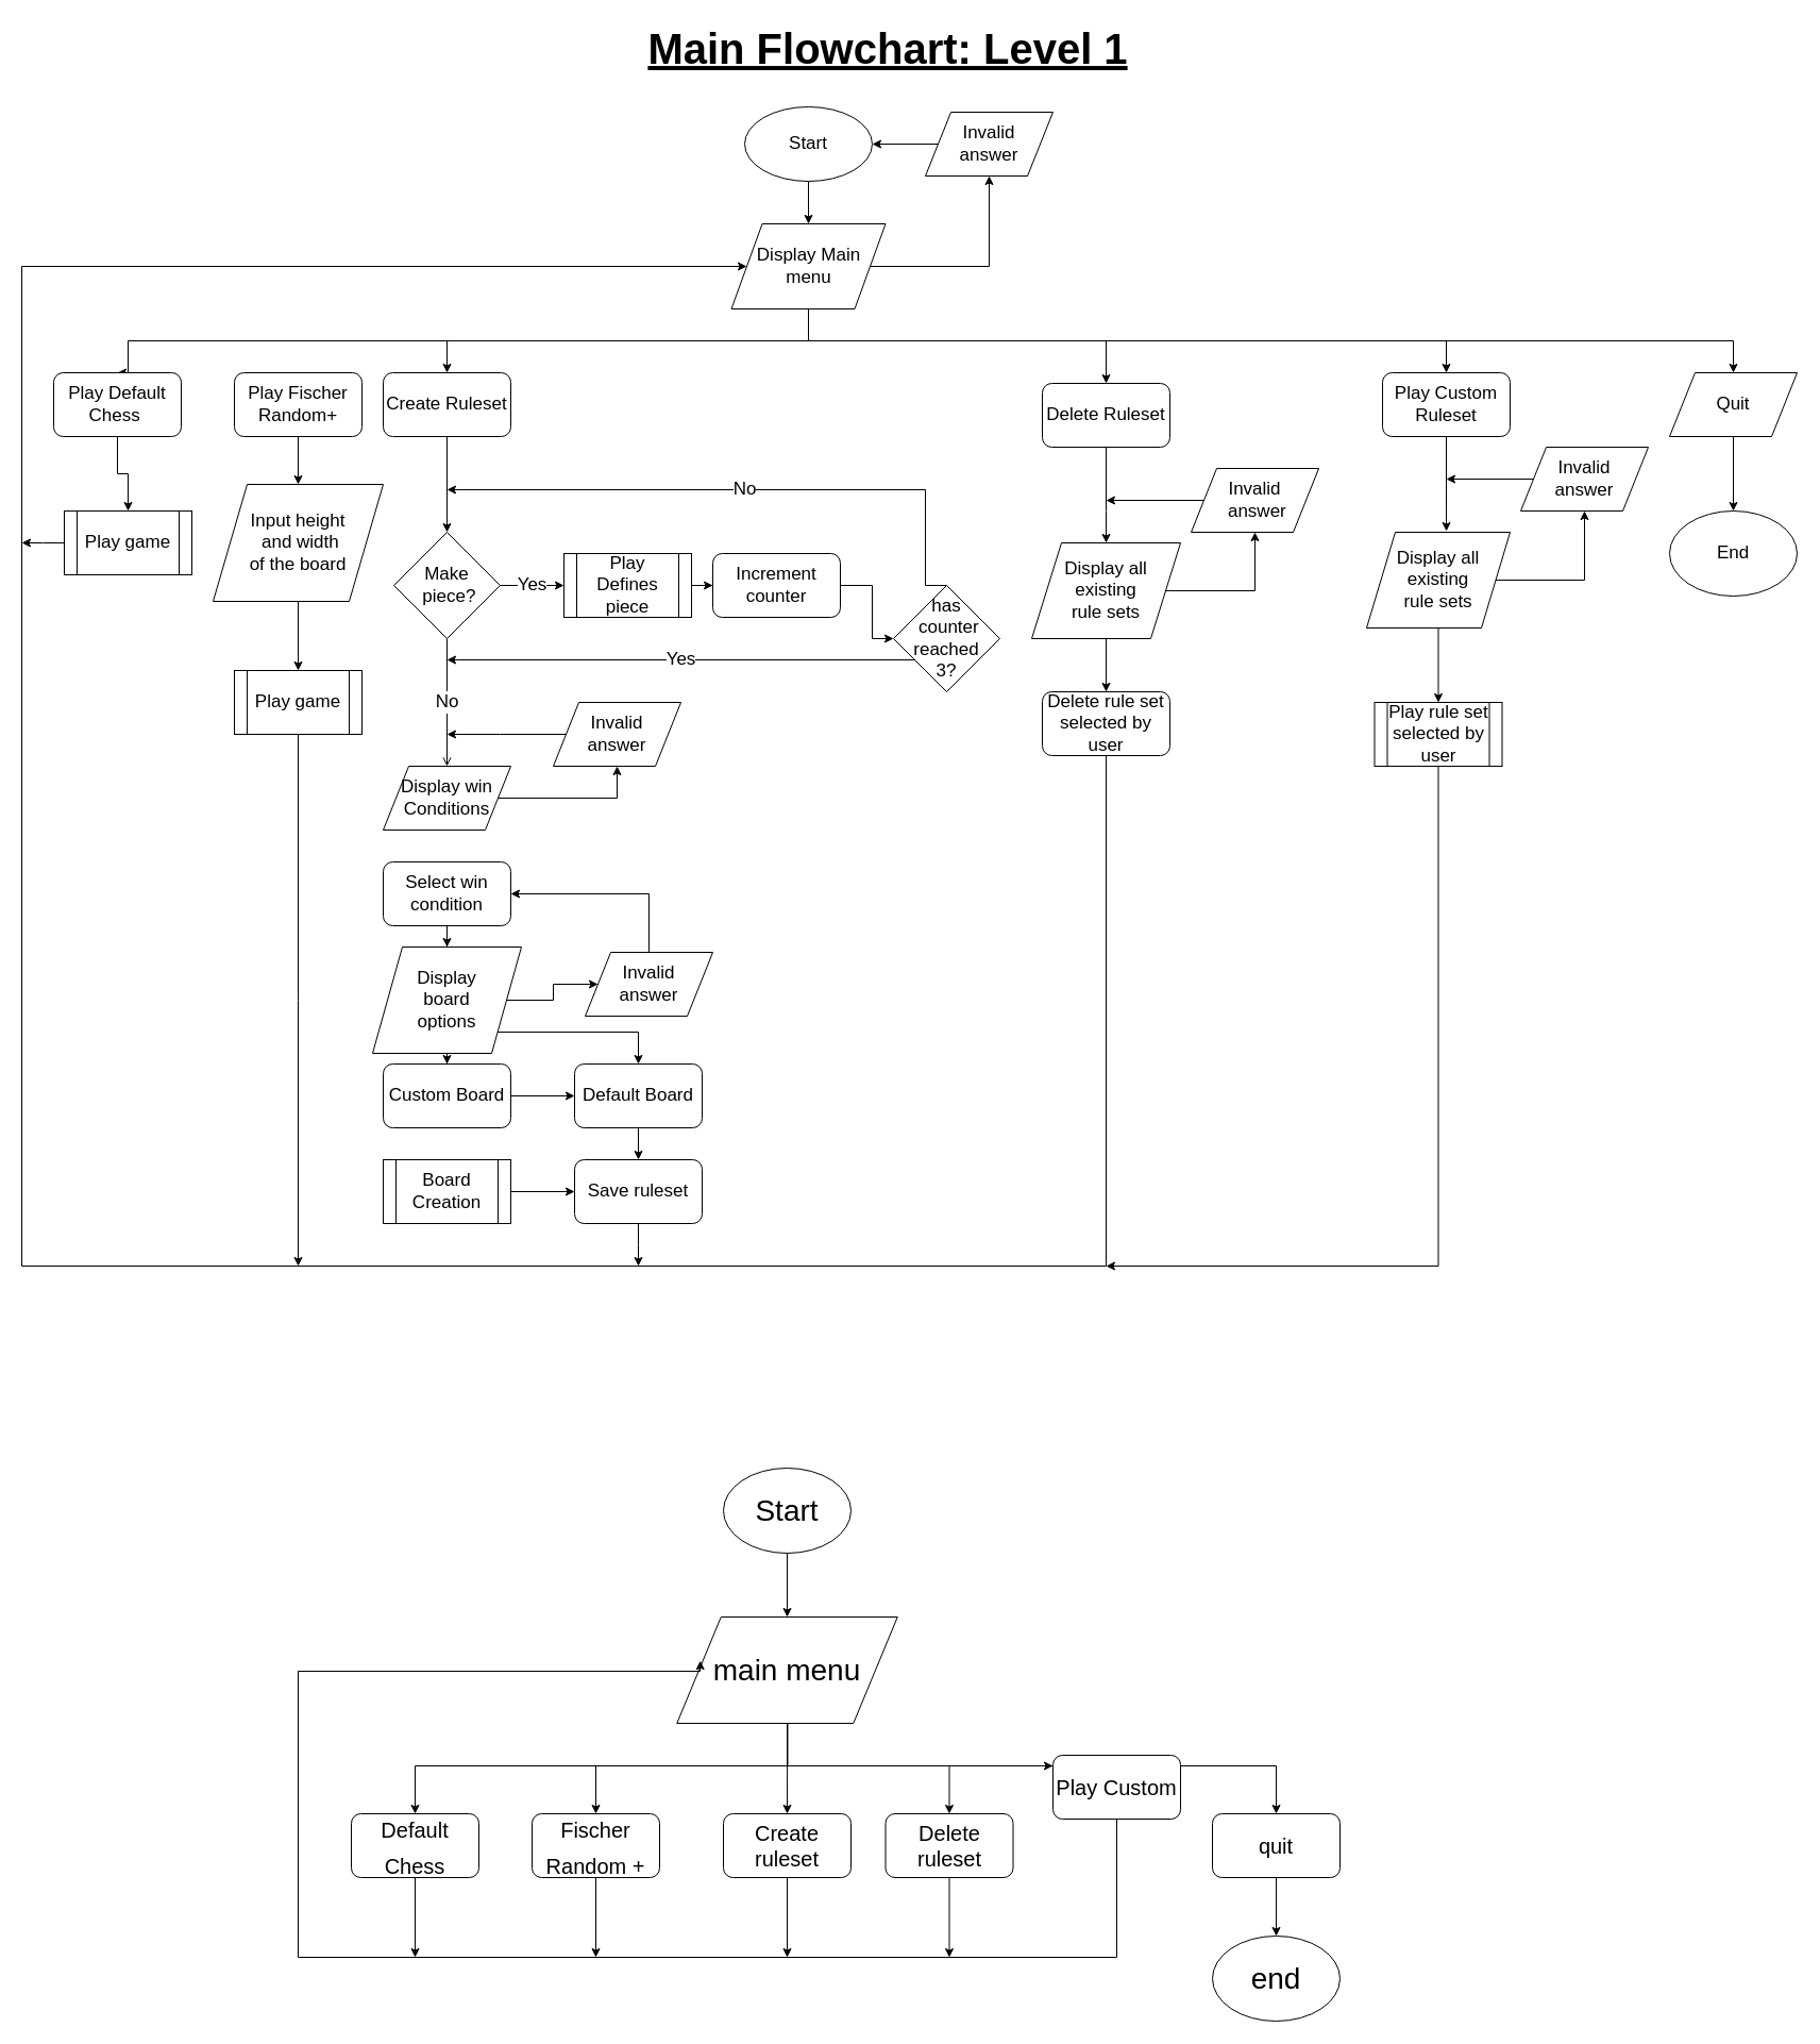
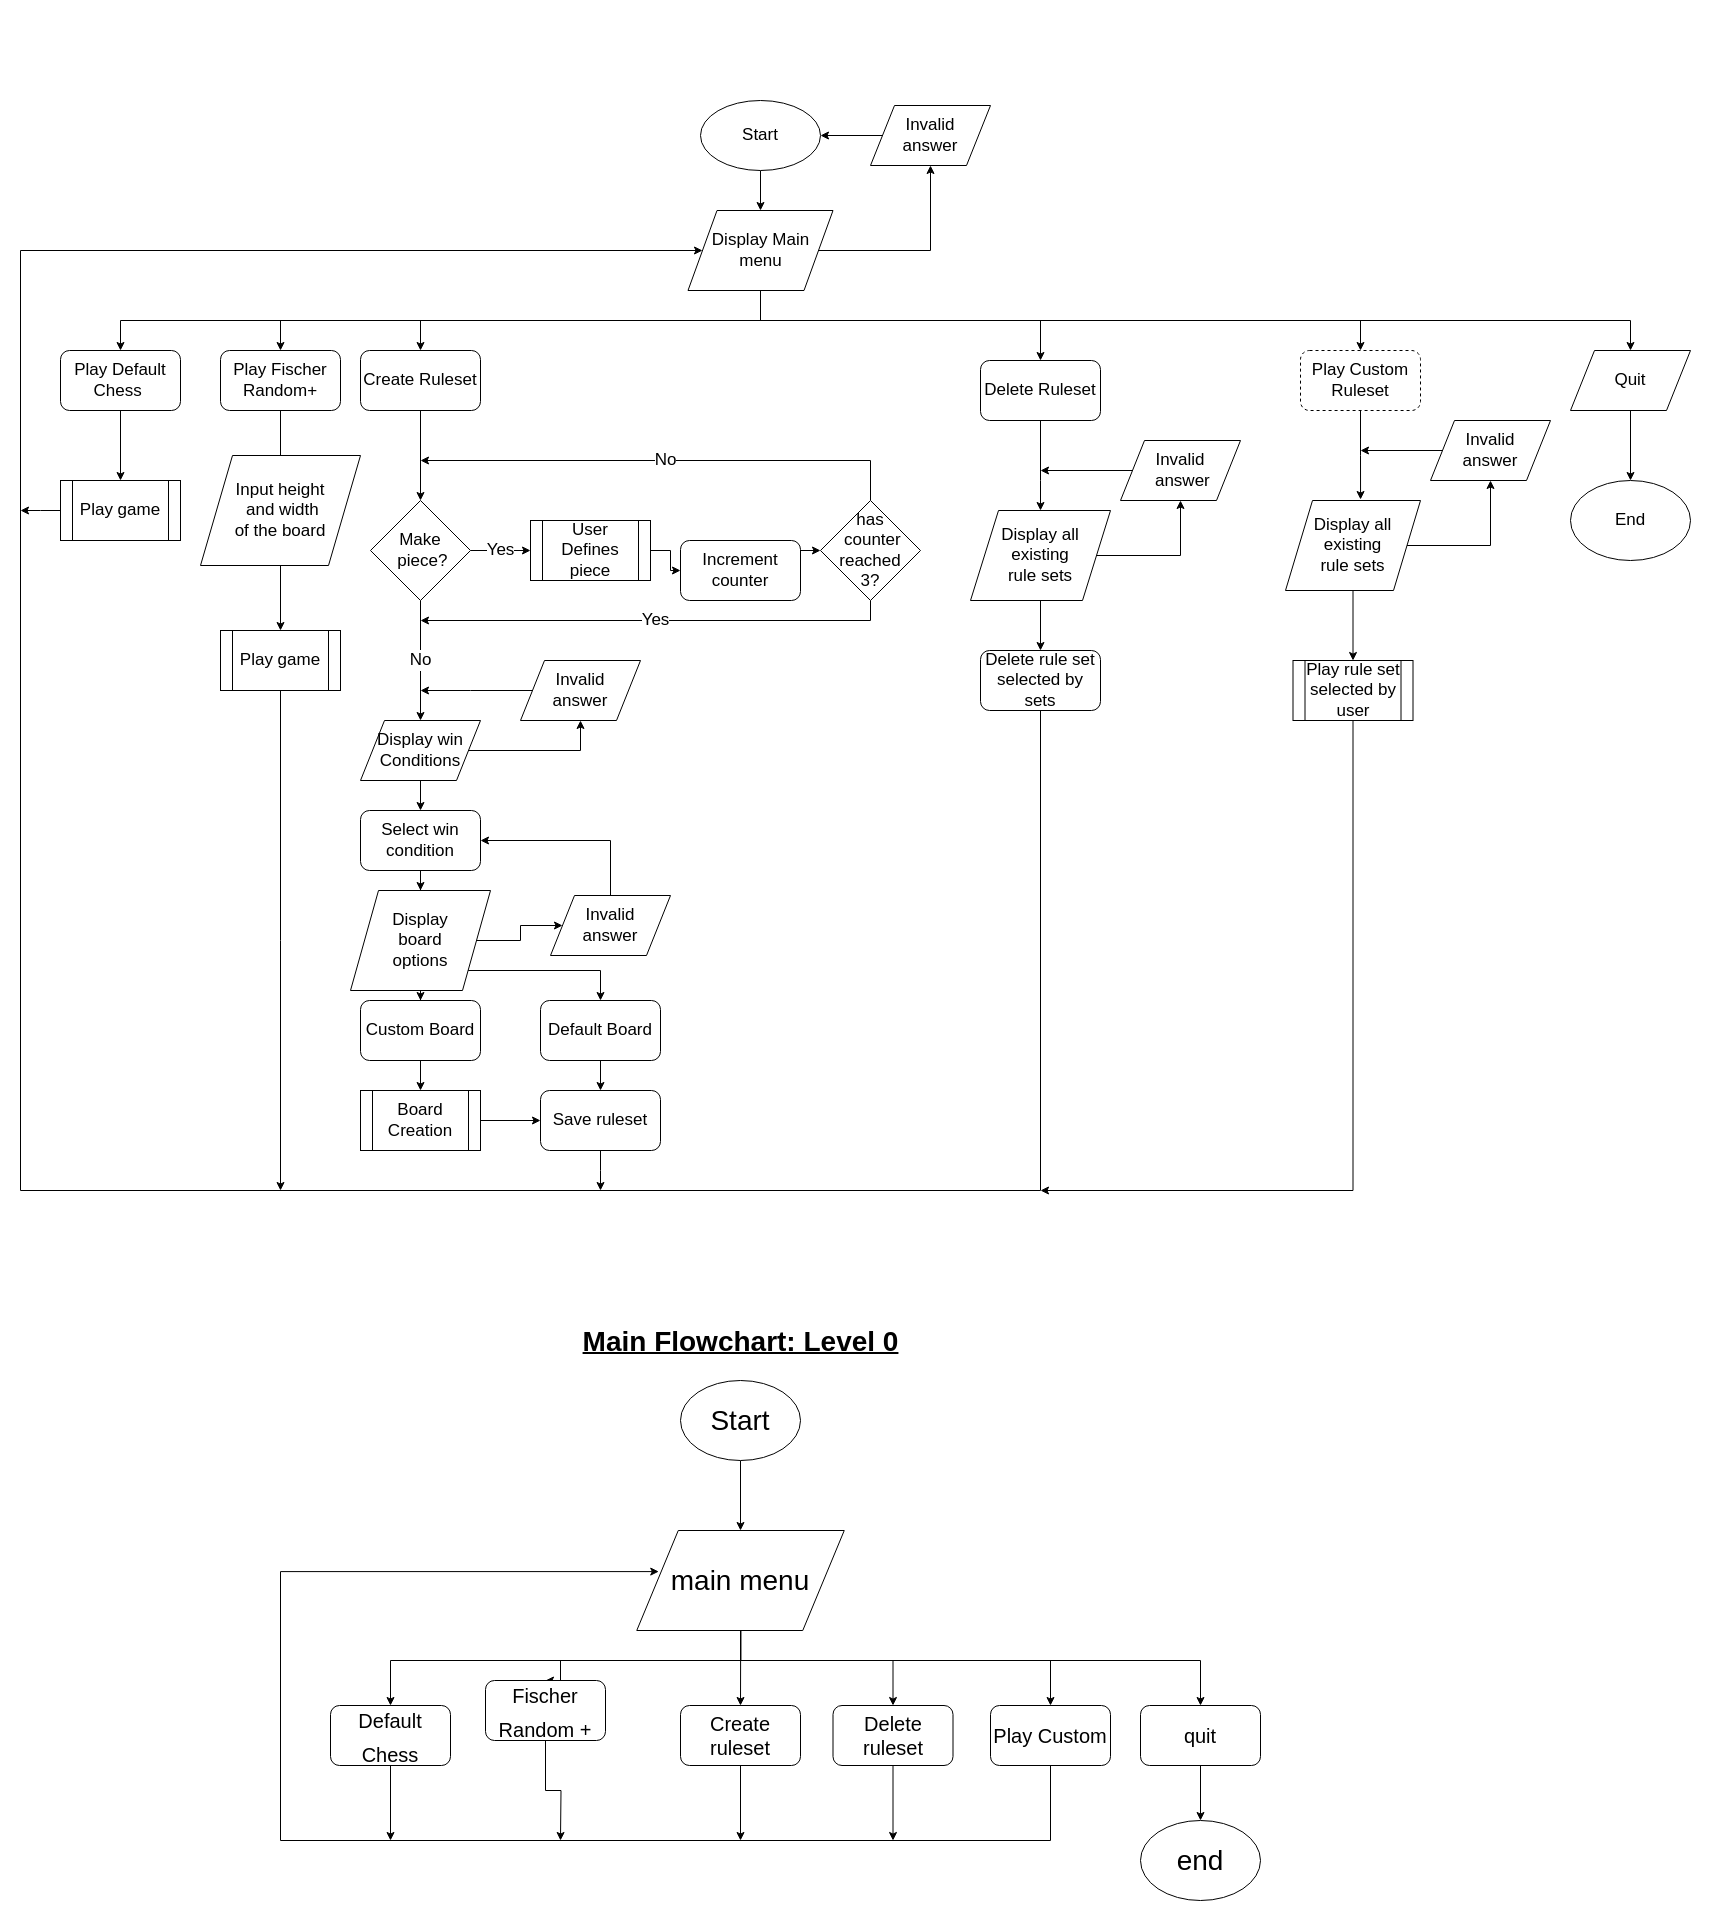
- <mxCell id="2" value="&lt;font style=&quot;font-size: 40px;&quot;&gt;&lt;b style=&quot;font-size: 40px;&quot;&gt;&lt;u style=&quot;font-size: 40px;&quot;&gt;Main Flowchart: Level 1&lt;/u&gt;&lt;/b&gt;&lt;/font&gt;" style="text;html=1;strokeColor=none;fillColor=none;align=center;verticalAlign=middle;whiteSpace=wrap;rounded=0;fontSize=40;" parent="1" vertex="1"><mxGeometry x="580" y="20" width="510" height="50" as="geometry" /></mxCell>
+ <mxCell id="10" style="edgeStyle=orthogonalEdgeStyle;rounded=0;orthogonalLoop=1;jettySize=auto;html=1;entryX=0.5;entryY=0;entryDx=0;entryDy=0;fontSize=17;" parent="1" source="12" target="18" edge="1"><mxGeometry relative="1" as="geometry"><Array as="points"><mxPoint x="760" y="320" /><mxPoint x="280" y="320" /></Array></mxGeometry></mxCell>
- <mxCell id="16" value="Play Default Chess&amp;nbsp;" style="rounded=1;whiteSpace=wrap;html=1;fontSize=17;" parent="1" vertex="1"><mxGeometry x="50" y="350" width="120" height="60" as="geometry" /></mxCell>
+ <mxCell id="16" value="Play Default Chess&amp;nbsp;" style="rounded=1;whiteSpace=wrap;html=1;fontSize=17;" parent="1" vertex="1"><mxGeometry x="60" y="350" width="120" height="60" as="geometry" /></mxCell>
- <mxCell id="24" value="Play Custom Ruleset" style="rounded=1;whiteSpace=wrap;html=1;fontSize=17;" parent="1" vertex="1"><mxGeometry x="1300" y="350" width="120" height="60" as="geometry" /></mxCell>
+ <mxCell id="24" value="Play Custom Ruleset" style="rounded=1;whiteSpace=wrap;html=1;fontSize=17;dashed=1;" parent="1" vertex="1"><mxGeometry x="1300" y="350" width="120" height="60" as="geometry" /></mxCell>
- <mxCell id="17" style="edgeStyle=orthogonalEdgeStyle;rounded=0;orthogonalLoop=1;jettySize=auto;html=1;entryX=0.5;entryY=0;entryDx=0;entryDy=0;fontSize=17;" parent="1" source="18" target="50" edge="1"><mxGeometry relative="1" as="geometry" /></mxCell>
+ <mxCell id="17" style="edgeStyle=orthogonalEdgeStyle;rounded=0;orthogonalLoop=1;jettySize=auto;html=1;entryX=0.5;entryY=0;entryDx=0;entryDy=0;fontSize=17;endArrow=none;" parent="1" source="18" target="50" edge="1"><mxGeometry relative="1" as="geometry" /></mxCell>
- <mxCell id="52" value="Play Defines piece" style="shape=process;whiteSpace=wrap;html=1;backgroundOutline=1;fontSize=17;" parent="1" vertex="1"><mxGeometry x="530" y="520" width="120" height="60" as="geometry" /></mxCell>
+ <mxCell id="52" value="User Defines piece" style="shape=process;whiteSpace=wrap;html=1;backgroundOutline=1;fontSize=17;" parent="1" vertex="1"><mxGeometry x="530" y="520" width="120" height="60" as="geometry" /></mxCell>
- <mxCell id="54" value="Increment counter" style="rounded=1;whiteSpace=wrap;html=1;fontSize=17;" parent="1" vertex="1"><mxGeometry x="670" y="520" width="120" height="60" as="geometry" /></mxCell>
+ <mxCell id="54" value="Increment counter" style="rounded=1;whiteSpace=wrap;html=1;fontSize=17;" parent="1" vertex="1"><mxGeometry x="680" y="540" width="120" height="60" as="geometry" /></mxCell>
- <mxCell id="57" value="has&lt;br&gt;&amp;nbsp;counter reached &lt;br&gt;3?" style="rhombus;whiteSpace=wrap;html=1;fontSize=17;" parent="1" vertex="1"><mxGeometry x="840" y="550" width="100" height="100" as="geometry" /></mxCell>
+ <mxCell id="57" value="has&lt;br&gt;&amp;nbsp;counter reached &lt;br&gt;3?" style="rhombus;whiteSpace=wrap;html=1;fontSize=17;" parent="1" vertex="1"><mxGeometry x="820" y="500" width="100" height="100" as="geometry" /></mxCell>
- <mxCell id="43" value="Delete rule set selected by user" style="rounded=1;whiteSpace=wrap;html=1;fontSize=17;" parent="1" vertex="1"><mxGeometry x="980" y="650" width="120" height="60" as="geometry" /></mxCell>
+ <mxCell id="43" value="Delete rule set selected by sets" style="rounded=1;whiteSpace=wrap;html=1;fontSize=17;" parent="1" vertex="1"><mxGeometry x="980" y="650" width="120" height="60" as="geometry" /></mxCell>
- <mxCell id="30" value="&lt;font style=&quot;font-size: 17px;&quot;&gt;No&lt;/font&gt;" style="edgeStyle=orthogonalEdgeStyle;rounded=0;orthogonalLoop=1;jettySize=auto;html=1;entryX=0.5;entryY=0;entryDx=0;entryDy=0;fontSize=17;endArrow=open;" parent="1" source="31" target="60" edge="1"><mxGeometry relative="1" as="geometry"><mxPoint x="470" y="690" as="targetPoint" /><Array as="points" /></mxGeometry></mxCell>
+ <mxCell id="30" value="&lt;font style=&quot;font-size: 17px;&quot;&gt;No&lt;/font&gt;" style="edgeStyle=orthogonalEdgeStyle;rounded=0;orthogonalLoop=1;jettySize=auto;html=1;entryX=0.5;entryY=0;entryDx=0;entryDy=0;fontSize=17;" parent="1" source="31" target="60" edge="1"><mxGeometry relative="1" as="geometry"><mxPoint x="470" y="690" as="targetPoint" /><Array as="points" /></mxGeometry></mxCell>
+ <mxCell id="59" style="edgeStyle=orthogonalEdgeStyle;rounded=0;orthogonalLoop=1;jettySize=auto;html=1;fontSize=17;" parent="1" source="60" target="68" edge="1"><mxGeometry relative="1" as="geometry" /></mxCell>
- <mxCell id="69" style="edgeStyle=orthogonalEdgeStyle;rounded=0;orthogonalLoop=1;jettySize=auto;html=1;fontSize=17;" parent="1" source="70" target="76" edge="1"><mxGeometry relative="1" as="geometry" /></mxCell>
+ <mxCell id="69" style="edgeStyle=orthogonalEdgeStyle;rounded=0;orthogonalLoop=1;jettySize=auto;html=1;entryX=0.5;entryY=0;entryDx=0;entryDy=0;fontSize=17;" parent="1" source="70" target="72" edge="1"><mxGeometry relative="1" as="geometry" /></mxCell>
+ <mxCell id="101" value="&lt;b&gt;&lt;u&gt;&lt;font style=&quot;font-size: 28px&quot;&gt;Main Flowchart: Level 0&lt;/font&gt;&lt;/u&gt;&lt;/b&gt;" style="text;html=1;align=center;verticalAlign=middle;resizable=0;points=[];autosize=1;fontSize=20;" parent="1" vertex="1"><mxGeometry x="575" y="1326" width="330" height="30" as="geometry" /></mxCell>
- <mxCell id="87" value="main menu" style="shape=parallelogram;perimeter=parallelogramPerimeter;whiteSpace=wrap;html=1;fontSize=28;" parent="1" vertex="1"><mxGeometry x="636.25" y="1520" width="207.5" height="100" as="geometry" /></mxCell>
+ <mxCell id="87" value="main menu" style="shape=parallelogram;perimeter=parallelogramPerimeter;whiteSpace=wrap;html=1;fontSize=28;" parent="1" vertex="1"><mxGeometry x="636.25" y="1530" width="207.5" height="100" as="geometry" /></mxCell>
- <mxCell id="97" value="Play Custom" style="rounded=1;whiteSpace=wrap;html=1;fontSize=20;" parent="1" vertex="1"><mxGeometry x="990" y="1650" width="120" height="60" as="geometry" /></mxCell>
+ <mxCell id="97" value="Play Custom" style="rounded=1;whiteSpace=wrap;html=1;fontSize=20;" parent="1" vertex="1"><mxGeometry x="990" y="1705" width="120" height="60" as="geometry" /></mxCell>
- <mxCell id="91" value="&lt;font style=&quot;font-size: 20px&quot;&gt;Fischer Random +&lt;/font&gt;" style="rounded=1;whiteSpace=wrap;html=1;fontSize=28;" parent="1" vertex="1"><mxGeometry x="500" y="1705" width="120" height="60" as="geometry" /></mxCell>
+ <mxCell id="91" value="&lt;font style=&quot;font-size: 20px&quot;&gt;Fischer Random +&lt;/font&gt;" style="rounded=1;whiteSpace=wrap;html=1;fontSize=28;" parent="1" vertex="1"><mxGeometry x="485" y="1680" width="120" height="60" as="geometry" /></mxCell>
